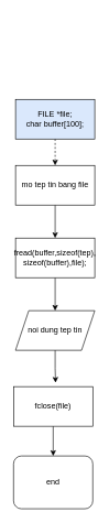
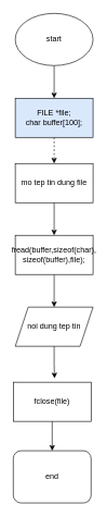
+ <mxCell id="3" value="start" style="ellipse;whiteSpace=wrap;html=1;" vertex="1" parent="1"><mxGeometry x="23" y="20" width="120" height="80" as="geometry" /></mxCell>
+ <mxCell id="2" style="edgeStyle=orthogonalEdgeStyle;rounded=0;orthogonalLoop=1;jettySize=auto;html=1;exitX=0.5;exitY=1;exitDx=0;exitDy=0;entryX=0.5;entryY=0;entryDx=0;entryDy=0;" edge="1" parent="1" source="3" target="5"><mxGeometry relative="1" as="geometry" /></mxCell>
- <mxCell id="7" value="mo tep tin bang file" style="rounded=0;whiteSpace=wrap;html=1;" vertex="1" parent="1"><mxGeometry x="23" y="250" width="120" height="60" as="geometry" /></mxCell>
+ <mxCell id="7" value="mo tep tin dung file" style="rounded=0;whiteSpace=wrap;html=1;" vertex="1" parent="1"><mxGeometry x="23" y="250" width="120" height="60" as="geometry" /></mxCell>
- <mxCell id="9" value="fread(buffer,sizeof(tep), sizeof(buffer),file);" style="rounded=0;whiteSpace=wrap;html=1;" vertex="1" parent="1"><mxGeometry x="23" y="360" width="120" height="60" as="geometry" /></mxCell>
+ <mxCell id="9" value="fread(buffer,sizeof(char), sizeof(buffer),file);" style="rounded=0;whiteSpace=wrap;html=1;" vertex="1" parent="1"><mxGeometry x="23" y="360" width="120" height="60" as="geometry" /></mxCell>
